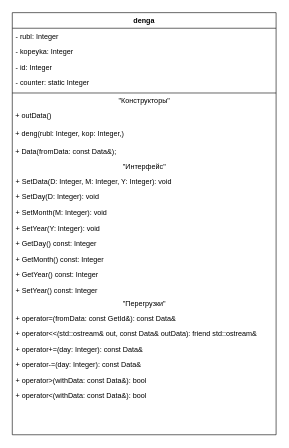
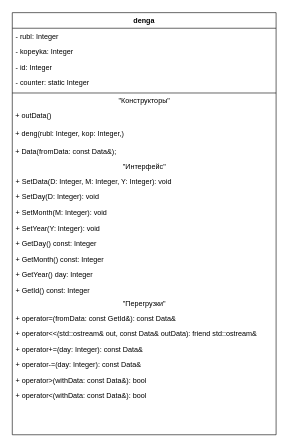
- <mxCell id="19" value="+ GetYear() const: Integer" style="text;strokeColor=none;fillColor=none;align=left;verticalAlign=top;spacingLeft=4;spacingRight=4;overflow=hidden;rotatable=0;points=[[0,0.5],[1,0.5]];portConstraint=eastwest;" parent="2" vertex="1"><mxGeometry y="424" width="440" height="26" as="geometry" /></mxCell>
+ <mxCell id="19" value="+ GetYear() day: Integer" style="text;strokeColor=none;fillColor=none;align=left;verticalAlign=top;spacingLeft=4;spacingRight=4;overflow=hidden;rotatable=0;points=[[0,0.5],[1,0.5]];portConstraint=eastwest;" parent="2" vertex="1"><mxGeometry y="424" width="440" height="26" as="geometry" /></mxCell>
- <mxCell id="20" value="+ SetYear() const: Integer" style="text;strokeColor=none;fillColor=none;align=left;verticalAlign=top;spacingLeft=4;spacingRight=4;overflow=hidden;rotatable=0;points=[[0,0.5],[1,0.5]];portConstraint=eastwest;" parent="2" vertex="1"><mxGeometry y="450" width="440" height="26" as="geometry" /></mxCell>
+ <mxCell id="20" value="+ GetId() const: Integer" style="text;strokeColor=none;fillColor=none;align=left;verticalAlign=top;spacingLeft=4;spacingRight=4;overflow=hidden;rotatable=0;points=[[0,0.5],[1,0.5]];portConstraint=eastwest;" parent="2" vertex="1"><mxGeometry y="450" width="440" height="26" as="geometry" /></mxCell>
